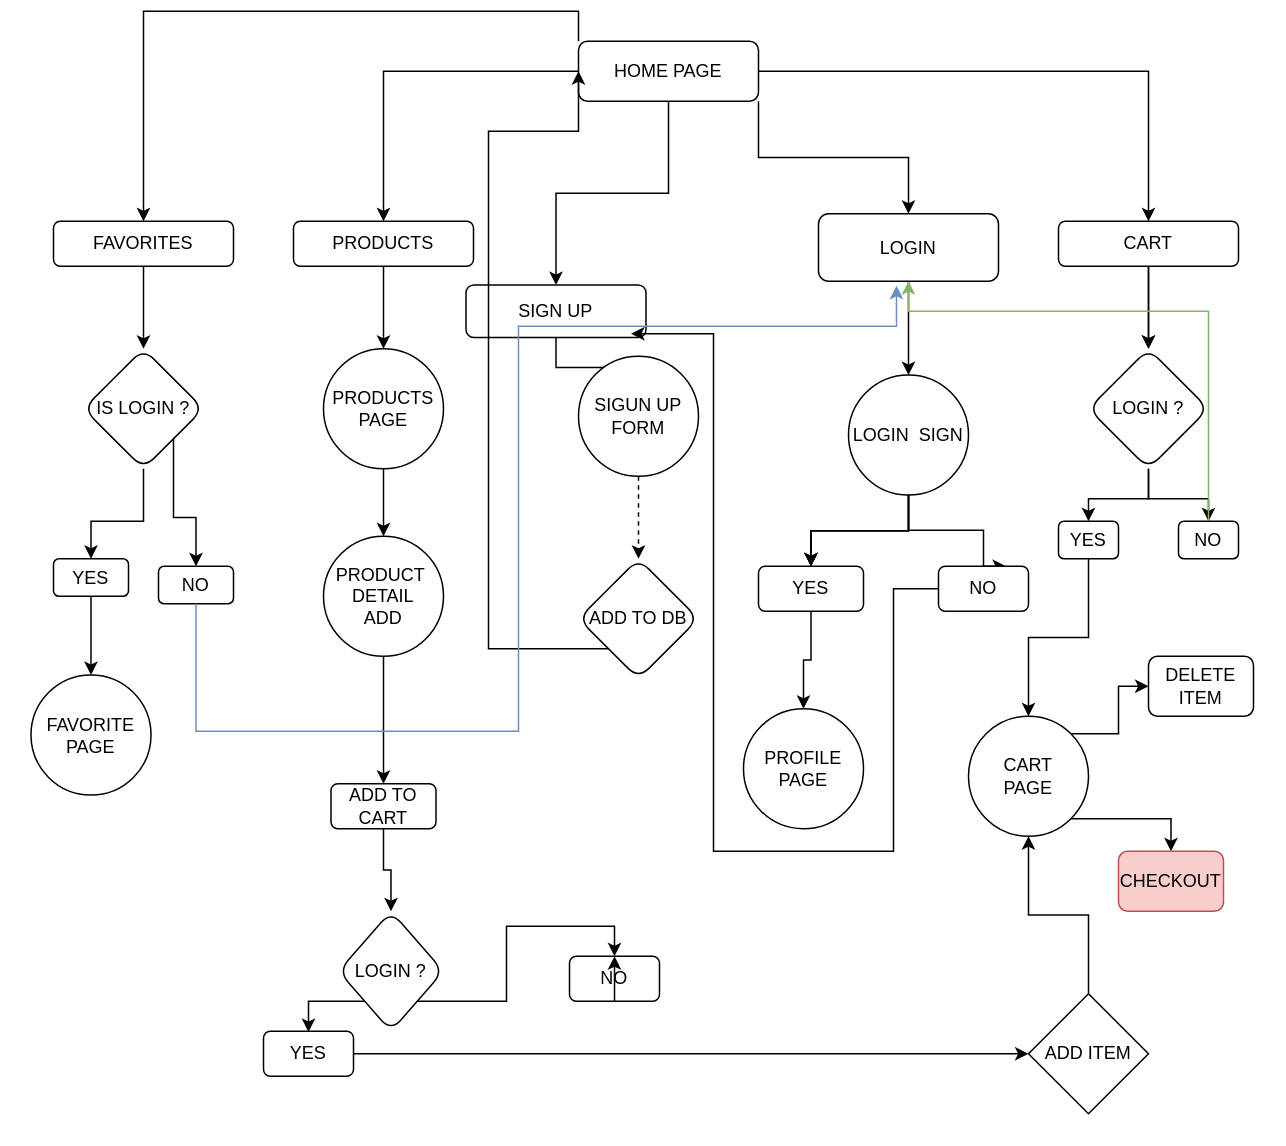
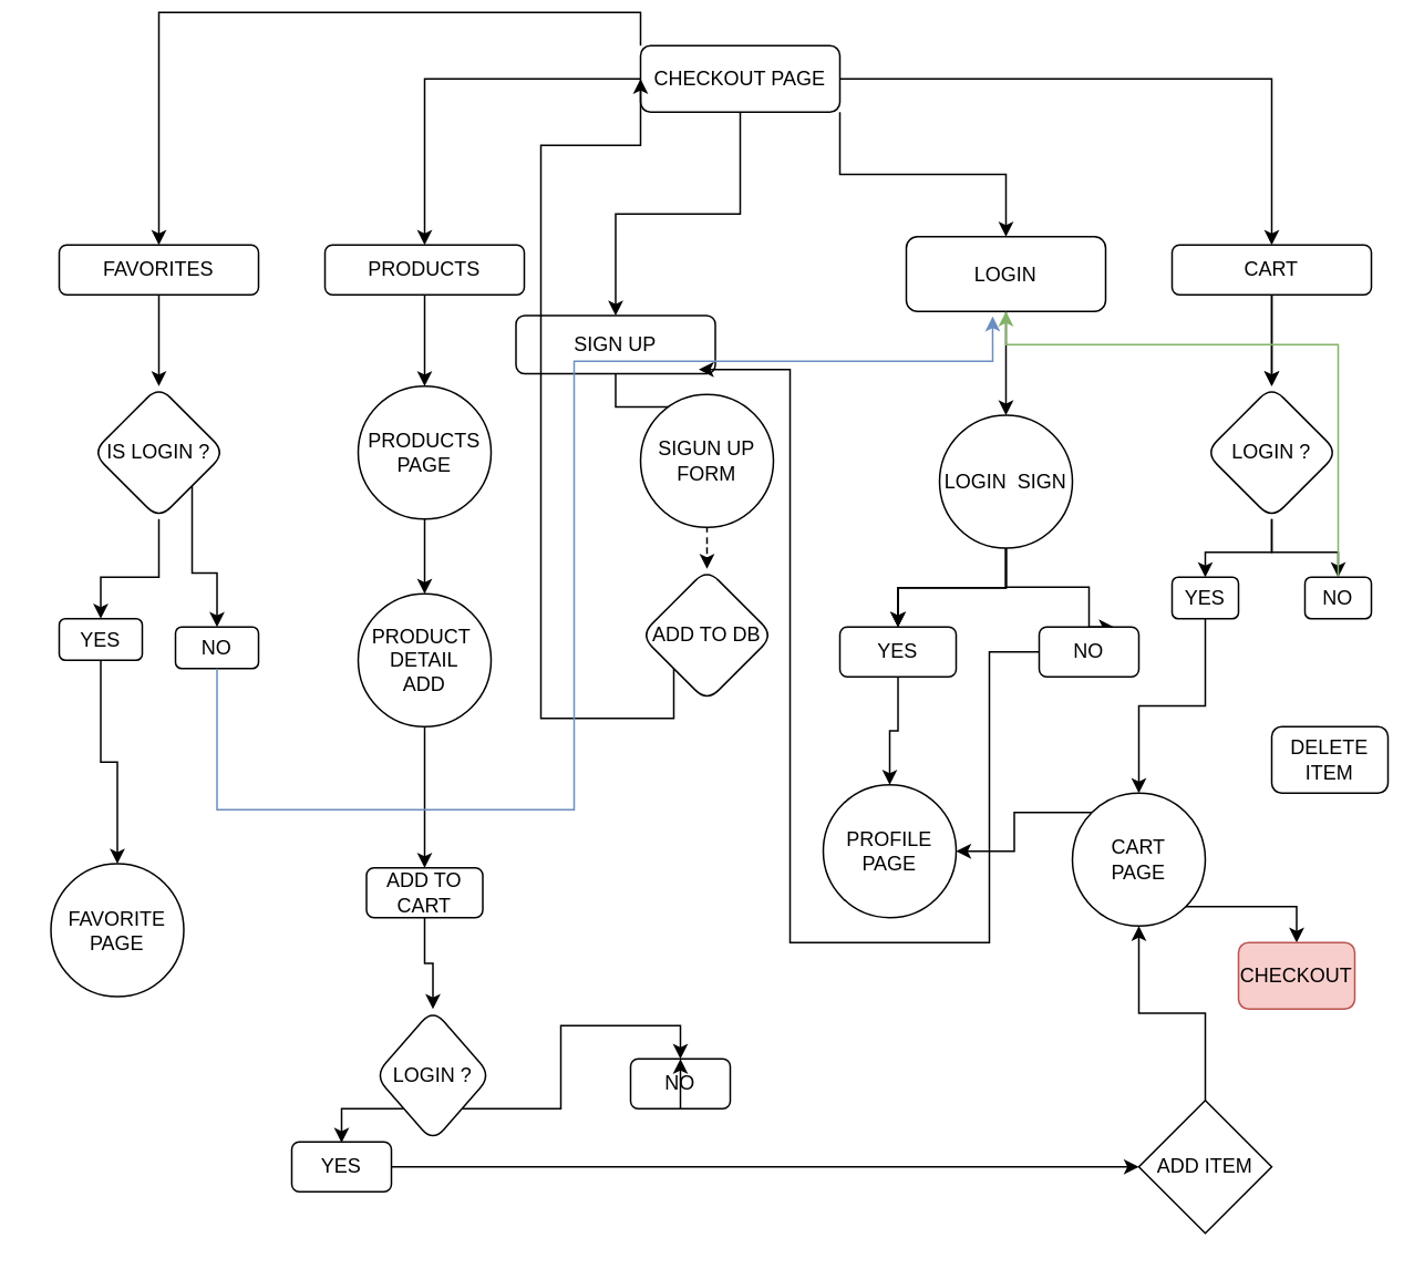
- <mxCell id="7" value="HOME PAGE" style="rounded=1;whiteSpace=wrap;html=1;fontSize=12;glass=0;strokeWidth=1;shadow=0;" parent="1" vertex="1"><mxGeometry x="385" y="20" width="120" height="40" as="geometry" /></mxCell>
+ <mxCell id="7" value="CHECKOUT PAGE" style="rounded=1;whiteSpace=wrap;html=1;fontSize=12;glass=0;strokeWidth=1;shadow=0;" parent="1" vertex="1"><mxGeometry x="385" y="20" width="120" height="40" as="geometry" /></mxCell>
- <mxCell id="23" value="ADD TO DB" style="rhombus;whiteSpace=wrap;html=1;rounded=1;" vertex="1" parent="1"><mxGeometry x="385" y="365" width="80" height="80" as="geometry" /></mxCell>
+ <mxCell id="23" value="ADD TO DB" style="rhombus;whiteSpace=wrap;html=1;rounded=1;" vertex="1" parent="1"><mxGeometry x="385" y="335" width="80" height="80" as="geometry" /></mxCell>
- <mxCell id="41" style="edgeStyle=orthogonalEdgeStyle;rounded=0;orthogonalLoop=1;jettySize=auto;html=1;exitX=1;exitY=0;exitDx=0;exitDy=0;entryX=0;entryY=0.5;entryDx=0;entryDy=0;" edge="1" parent="1" source="43" target="59"><mxGeometry relative="1" as="geometry" /></mxCell>
+ <mxCell id="41" style="edgeStyle=orthogonalEdgeStyle;rounded=0;orthogonalLoop=1;jettySize=auto;html=1;exitX=1;exitY=0;exitDx=0;exitDy=0;" edge="1" parent="1" source="43" target="32"><mxGeometry relative="1" as="geometry" /></mxCell>
- <mxCell id="67" value="FAVORITE&lt;div&gt;PAGE&lt;/div&gt;" style="ellipse;whiteSpace=wrap;html=1;rounded=1;" vertex="1" parent="1"><mxGeometry x="20" y="442.5" width="80" height="80" as="geometry" /></mxCell>
+ <mxCell id="67" value="FAVORITE&lt;div&gt;PAGE&lt;/div&gt;" style="ellipse;whiteSpace=wrap;html=1;rounded=1;" vertex="1" parent="1"><mxGeometry x="30" y="512.5" width="80" height="80" as="geometry" /></mxCell>
